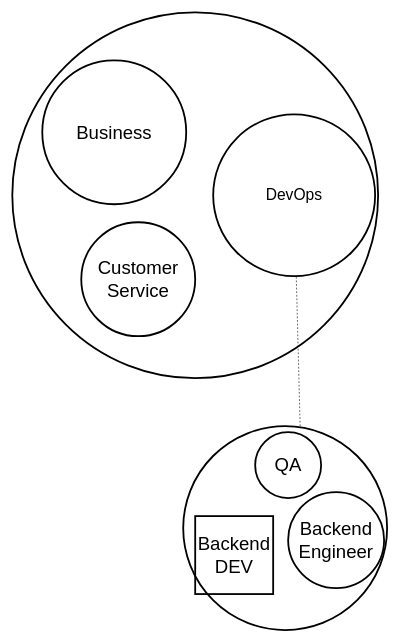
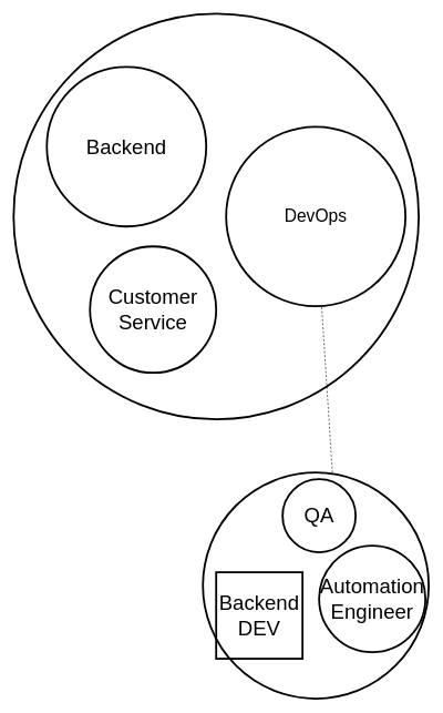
- <mxCell id="3" value="&lt;font style=&quot;font-size: 31px&quot;&gt;Business&lt;/font&gt;" style="ellipse;whiteSpace=wrap;html=1;aspect=fixed;strokeWidth=3;fillColor=none;" vertex="1" parent="1"><mxGeometry x="70" y="100" width="240" height="240" as="geometry" /></mxCell>
+ <mxCell id="3" value="&lt;font style=&quot;font-size: 31px&quot;&gt;Backend&lt;/font&gt;" style="ellipse;whiteSpace=wrap;html=1;aspect=fixed;strokeWidth=3;fillColor=none;" vertex="1" parent="1"><mxGeometry x="70" y="100" width="240" height="240" as="geometry" /></mxCell>
- <mxCell id="4" value="&lt;font style=&quot;font-size: 26px&quot;&gt;DevOps&lt;/font&gt;" style="ellipse;whiteSpace=wrap;html=1;aspect=fixed;strokeWidth=3;fillColor=none;" vertex="1" parent="1"><mxGeometry x="355" y="190" width="270" height="270" as="geometry" /></mxCell>
+ <mxCell id="4" value="&lt;font style=&quot;font-size: 26px&quot;&gt;DevOps&lt;/font&gt;" style="ellipse;whiteSpace=wrap;html=1;aspect=fixed;strokeWidth=3;fillColor=none;" vertex="1" parent="1"><mxGeometry x="340" y="190" width="270" height="270" as="geometry" /></mxCell>
- <mxCell id="8" value="&lt;font style=&quot;font-size: 31px&quot;&gt;Backend Engineer&lt;/font&gt;" style="ellipse;whiteSpace=wrap;html=1;aspect=fixed;strokeWidth=3;fillColor=none;" vertex="1" parent="1"><mxGeometry x="480" y="820" width="160" height="160" as="geometry" /></mxCell>
+ <mxCell id="8" value="&lt;font style=&quot;font-size: 31px&quot;&gt;Automation Engineer&lt;/font&gt;" style="ellipse;whiteSpace=wrap;html=1;aspect=fixed;strokeWidth=3;fillColor=none;" vertex="1" parent="1"><mxGeometry x="480" y="820" width="160" height="160" as="geometry" /></mxCell>
